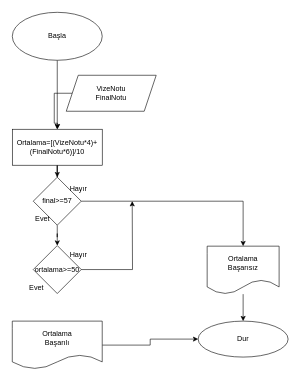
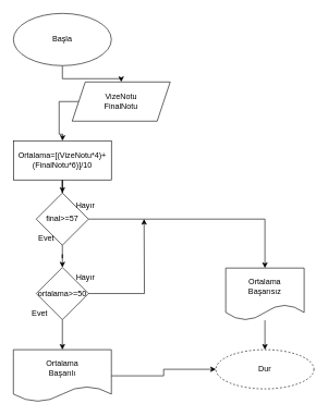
- <mxCell id="2" value="" style="edgeStyle=orthogonalEdgeStyle;rounded=0;orthogonalLoop=1;jettySize=auto;html=1;" parent="1" source="3" target="7" edge="1"><mxGeometry relative="1" as="geometry" /></mxCell>
+ <mxCell id="2" value="" style="edgeStyle=orthogonalEdgeStyle;rounded=0;orthogonalLoop=1;jettySize=auto;html=1;" parent="1" source="3" target="5" edge="1"><mxGeometry relative="1" as="geometry" /></mxCell>
+ <mxCell id="19" value="" style="edgeStyle=orthogonalEdgeStyle;rounded=0;orthogonalLoop=1;jettySize=auto;html=1;" edge="1" parent="1" source="20" target="9"><mxGeometry relative="1" as="geometry" /></mxCell>
- <mxCell id="10" value="Dur" style="ellipse;whiteSpace=wrap;html=1;" parent="1" vertex="1"><mxGeometry x="330" y="535" width="150" height="60" as="geometry" /></mxCell>
+ <mxCell id="10" value="Dur" style="ellipse;whiteSpace=wrap;html=1;dashed=1;" parent="1" vertex="1"><mxGeometry x="330" y="535" width="150" height="60" as="geometry" /></mxCell>
